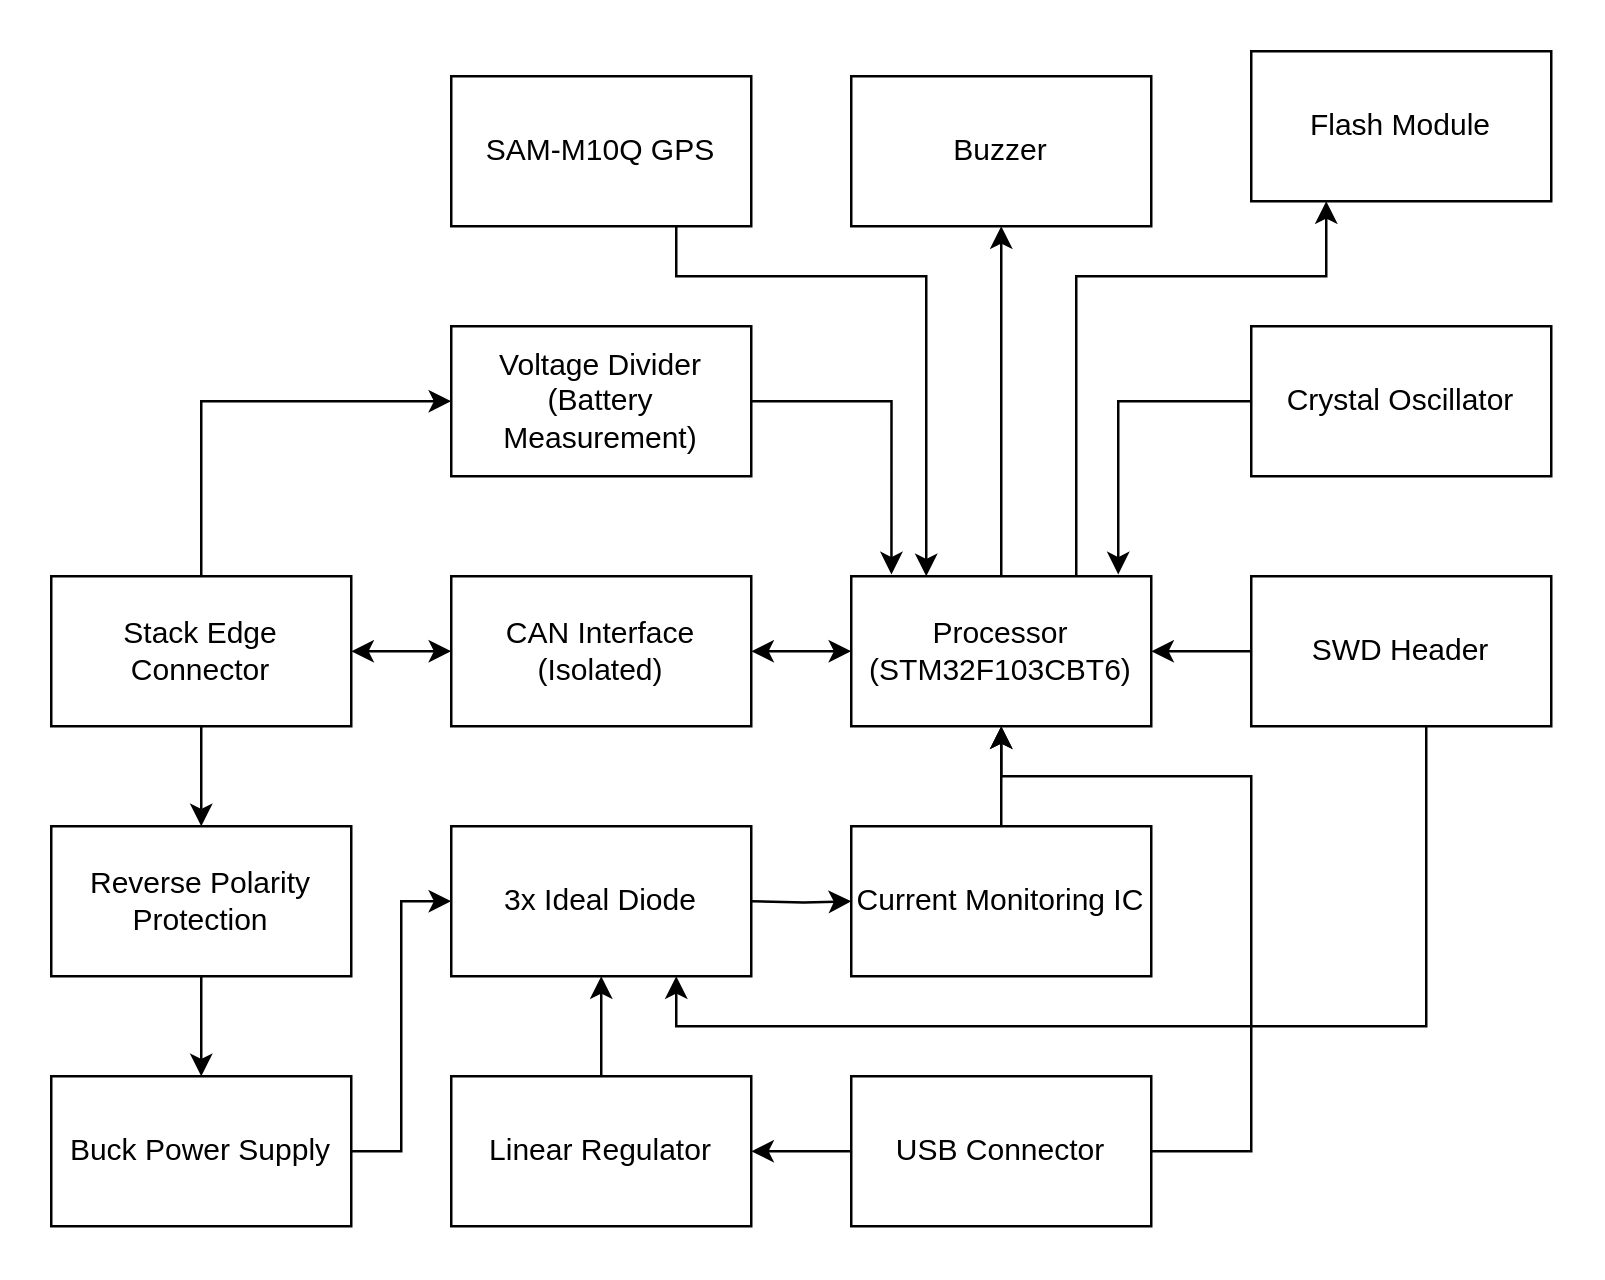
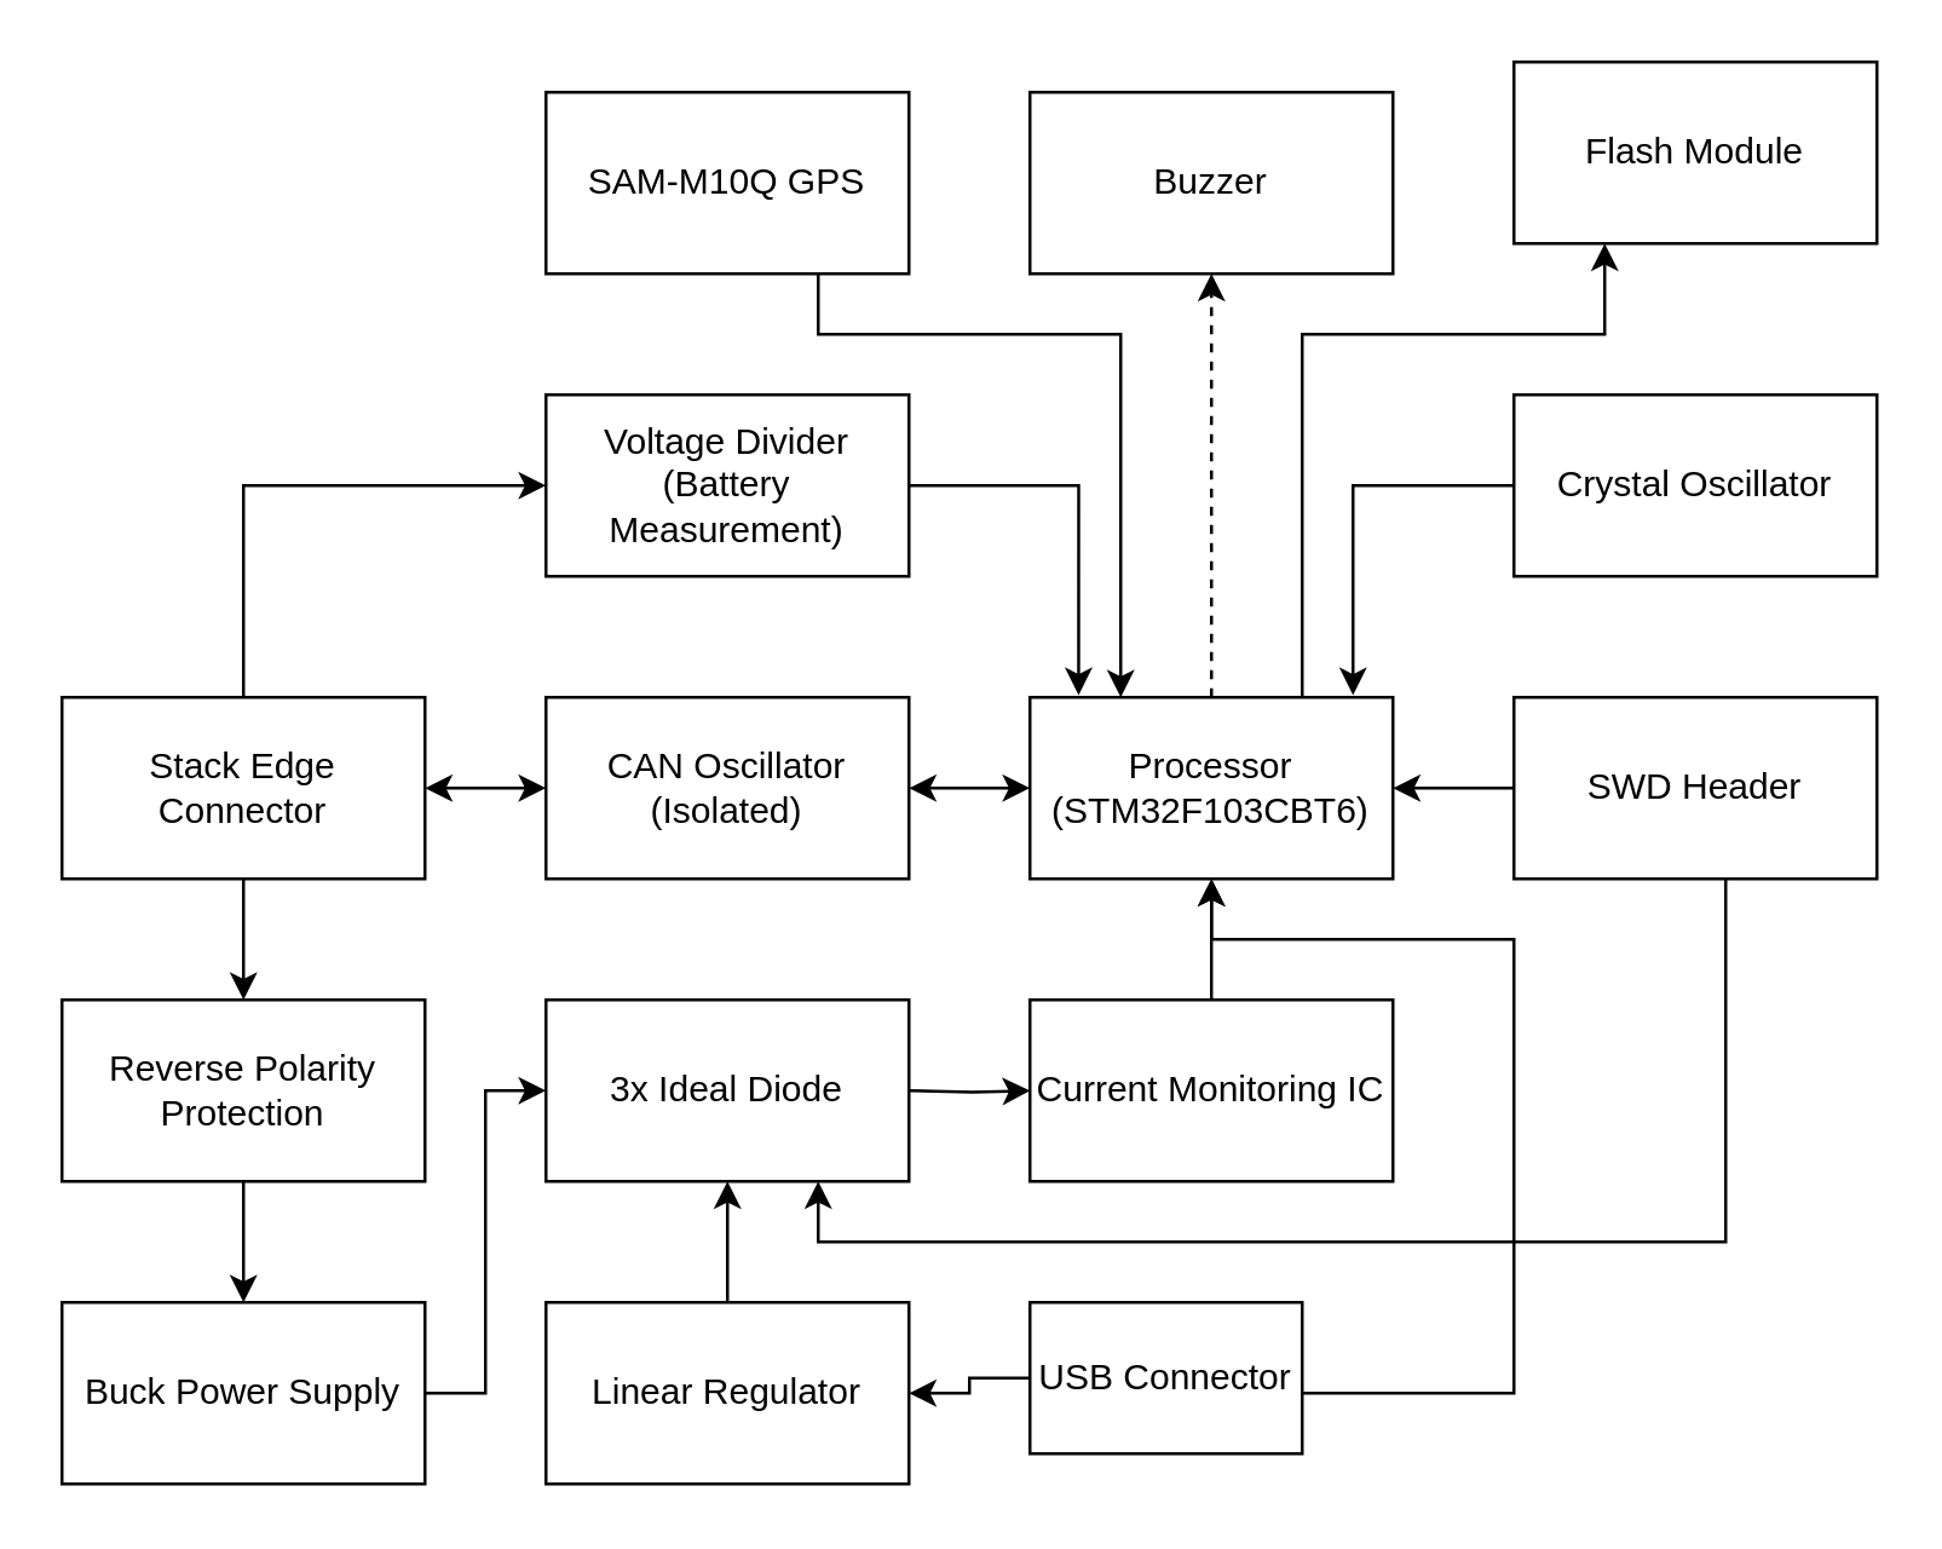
- <mxCell id="6" style="edgeStyle=orthogonalEdgeStyle;rounded=0;orthogonalLoop=1;jettySize=auto;html=1;entryX=0.5;entryY=1;entryDx=0;entryDy=0;" edge="1" parent="1" source="8" target="34"><mxGeometry relative="1" as="geometry" /></mxCell>
+ <mxCell id="6" style="edgeStyle=orthogonalEdgeStyle;rounded=0;orthogonalLoop=1;jettySize=auto;html=1;entryX=0.5;entryY=1;entryDx=0;entryDy=0;dashed=1;" edge="1" parent="1" source="8" target="34"><mxGeometry relative="1" as="geometry" /></mxCell>
- <mxCell id="10" value="CAN Interface (Isolated)" style="whiteSpace=wrap;html=1;" parent="1" vertex="1"><mxGeometry x="180" y="230" width="120" height="60" as="geometry" /></mxCell>
+ <mxCell id="10" value="CAN Oscillator (Isolated)" style="whiteSpace=wrap;html=1;" parent="1" vertex="1"><mxGeometry x="180" y="230" width="120" height="60" as="geometry" /></mxCell>
- <mxCell id="18" value="USB Connector" style="whiteSpace=wrap;html=1;" parent="1" vertex="1"><mxGeometry x="340" y="430" width="120" height="60" as="geometry" /></mxCell>
+ <mxCell id="18" value="USB Connector" style="whiteSpace=wrap;html=1;" parent="1" vertex="1"><mxGeometry x="340" y="430" width="90" height="50" as="geometry" /></mxCell>
